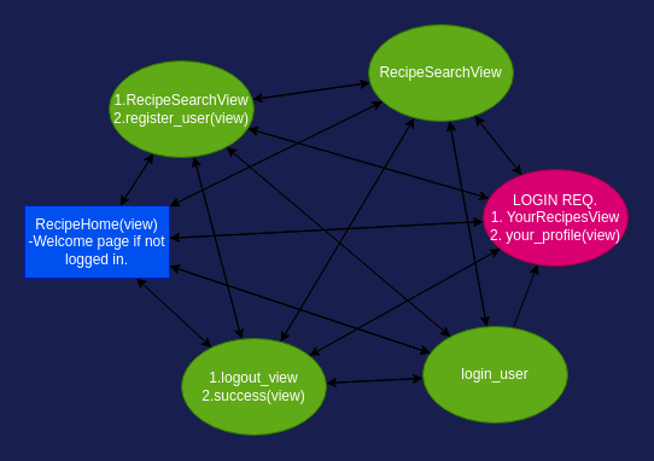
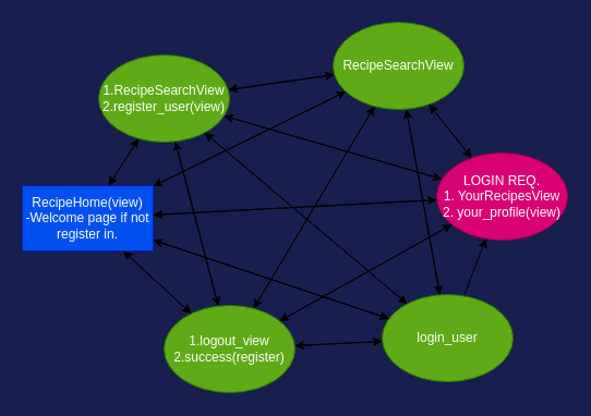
- <mxCell id="8" value="RecipeHome(view)&lt;br&gt;-Welcome page if not logged in." style="rounded=0;whiteSpace=wrap;html=1;fillColor=#0050ef;fontColor=#ffffff;strokeColor=#001DBC;" vertex="1" parent="1"><mxGeometry x="20" y="170" width="120" height="60" as="geometry" /></mxCell>
+ <mxCell id="8" value="RecipeHome(view)&lt;br&gt;-Welcome page if not register in." style="rounded=0;whiteSpace=wrap;html=1;fillColor=#0050ef;fontColor=#ffffff;strokeColor=#001DBC;" vertex="1" parent="1"><mxGeometry x="20" y="170" width="120" height="60" as="geometry" /></mxCell>
- <mxCell id="37" value="1.logout_view&lt;br&gt;2.success(view)" style="ellipse;whiteSpace=wrap;html=1;fillColor=#60a917;fontColor=#ffffff;strokeColor=#2D7600;" vertex="1" parent="1"><mxGeometry x="150" y="280" width="120" height="80" as="geometry" /></mxCell>
+ <mxCell id="37" value="1.logout_view&lt;br&gt;2.success(register)" style="ellipse;whiteSpace=wrap;html=1;fillColor=#60a917;fontColor=#ffffff;strokeColor=#2D7600;" vertex="1" parent="1"><mxGeometry x="150" y="280" width="120" height="80" as="geometry" /></mxCell>
